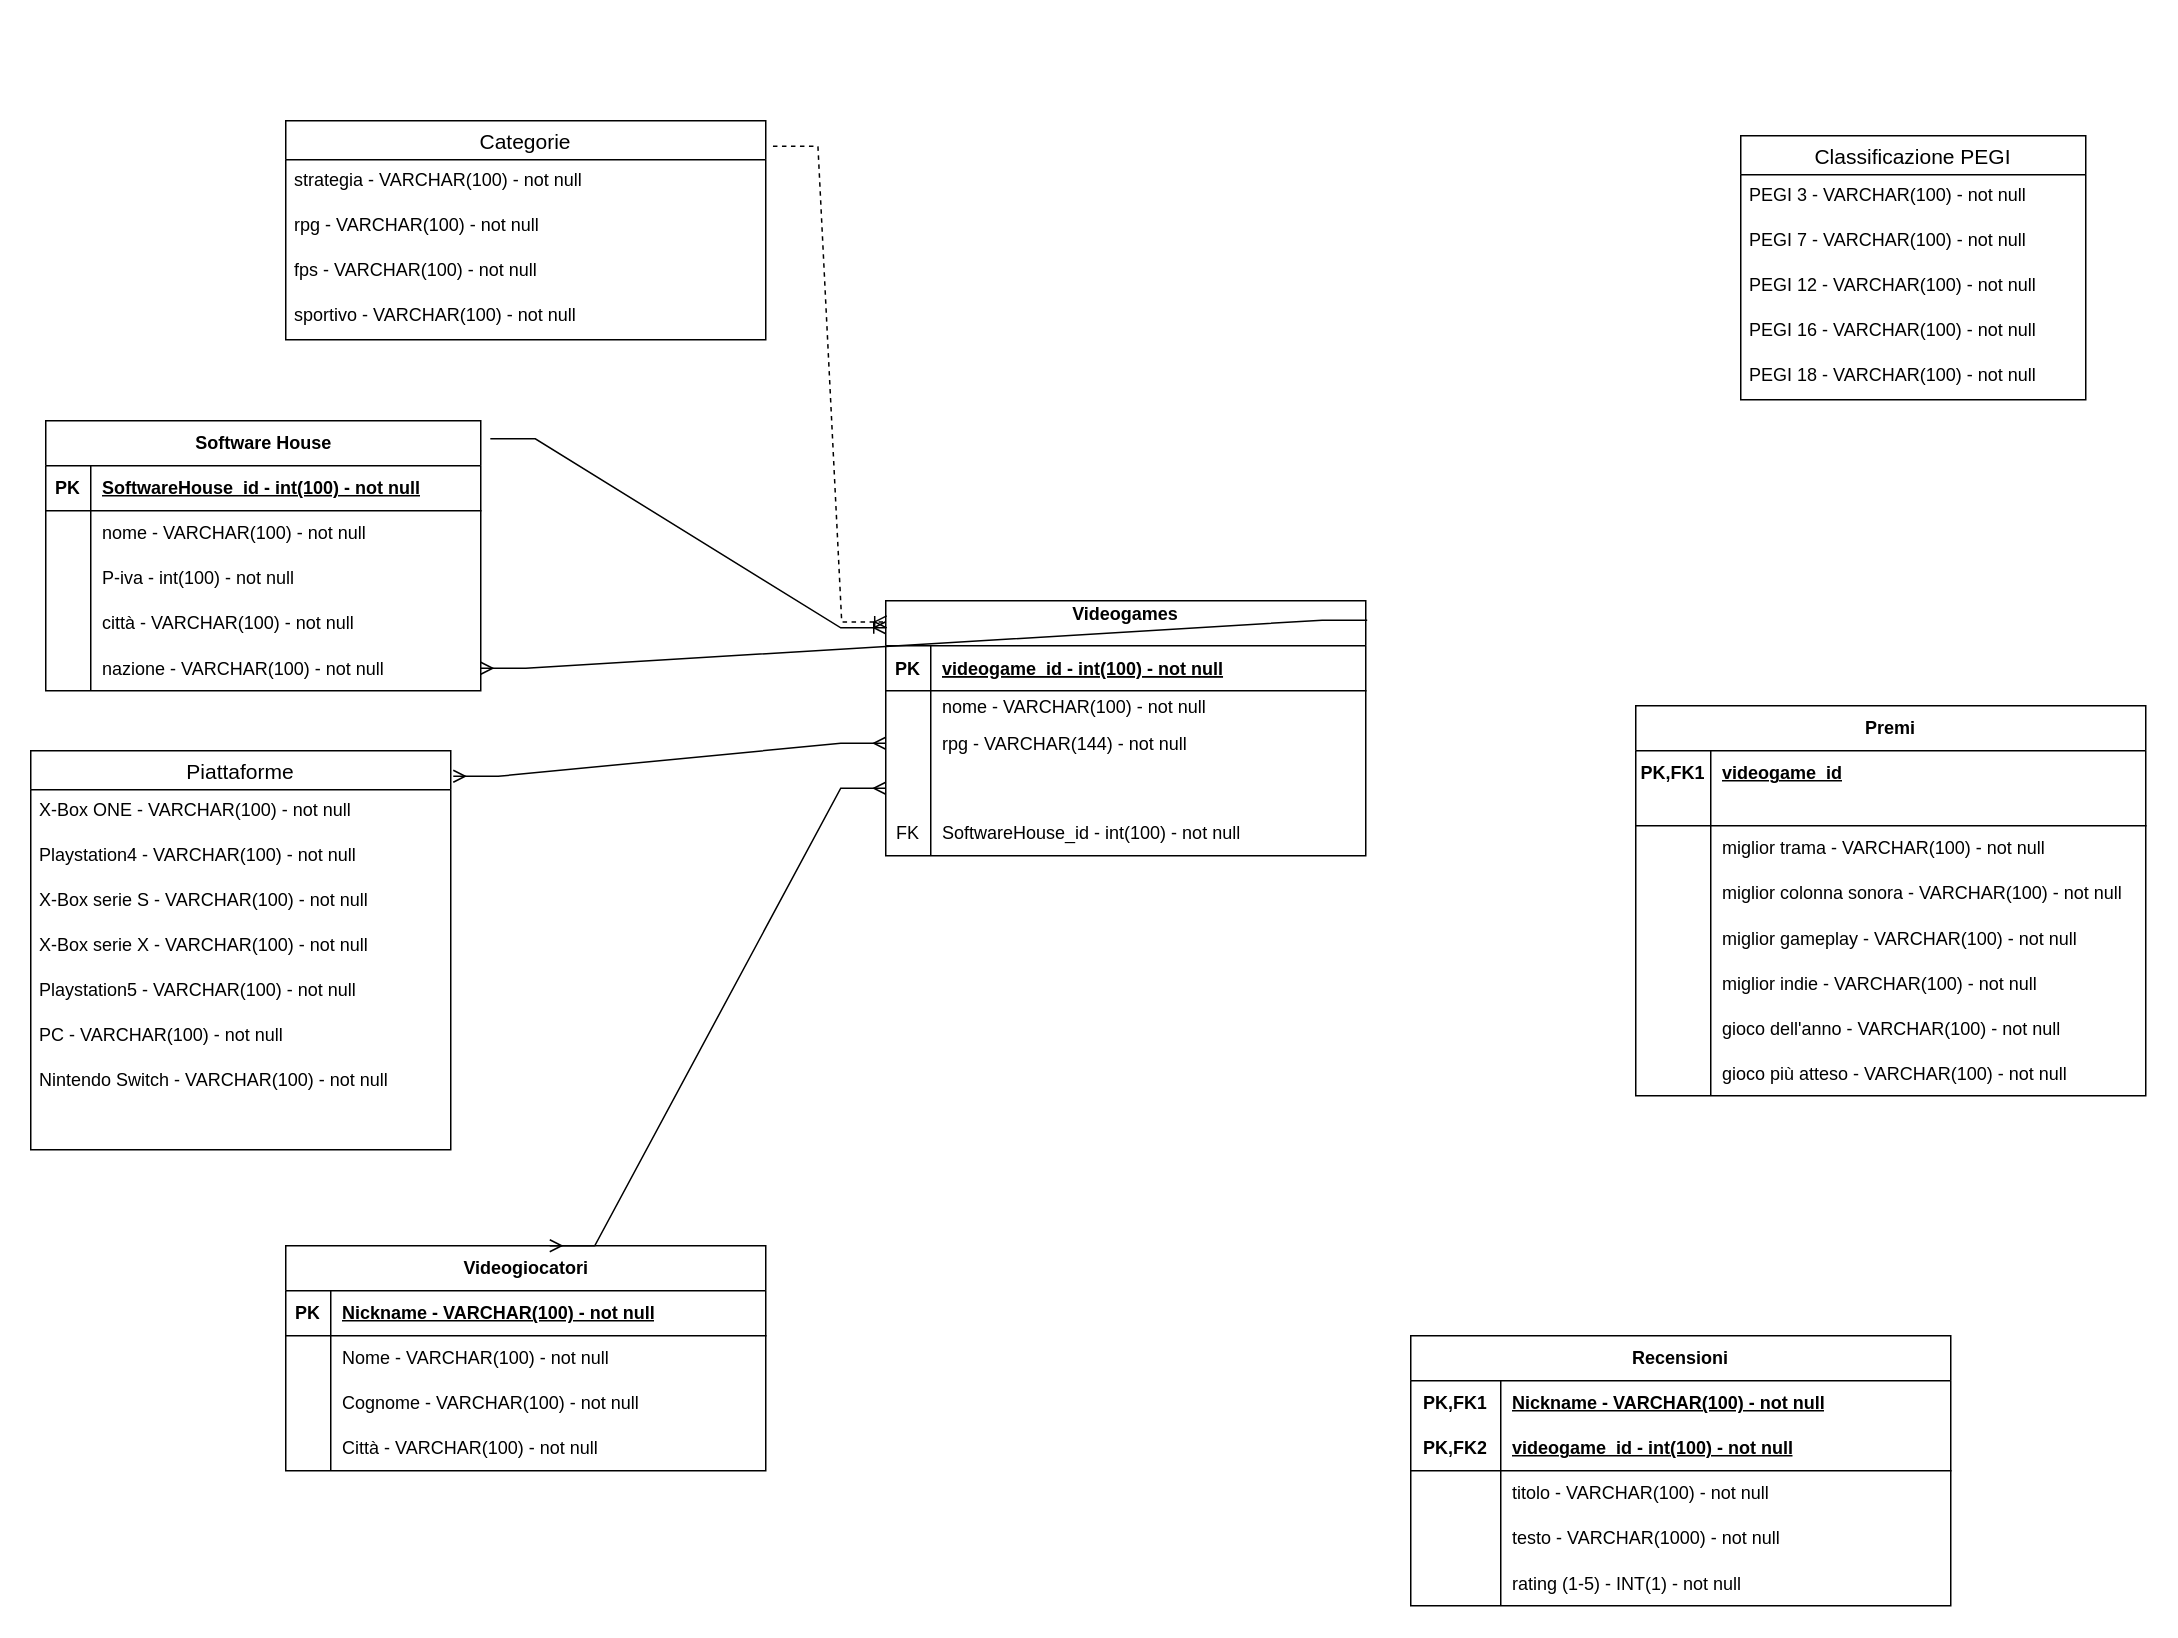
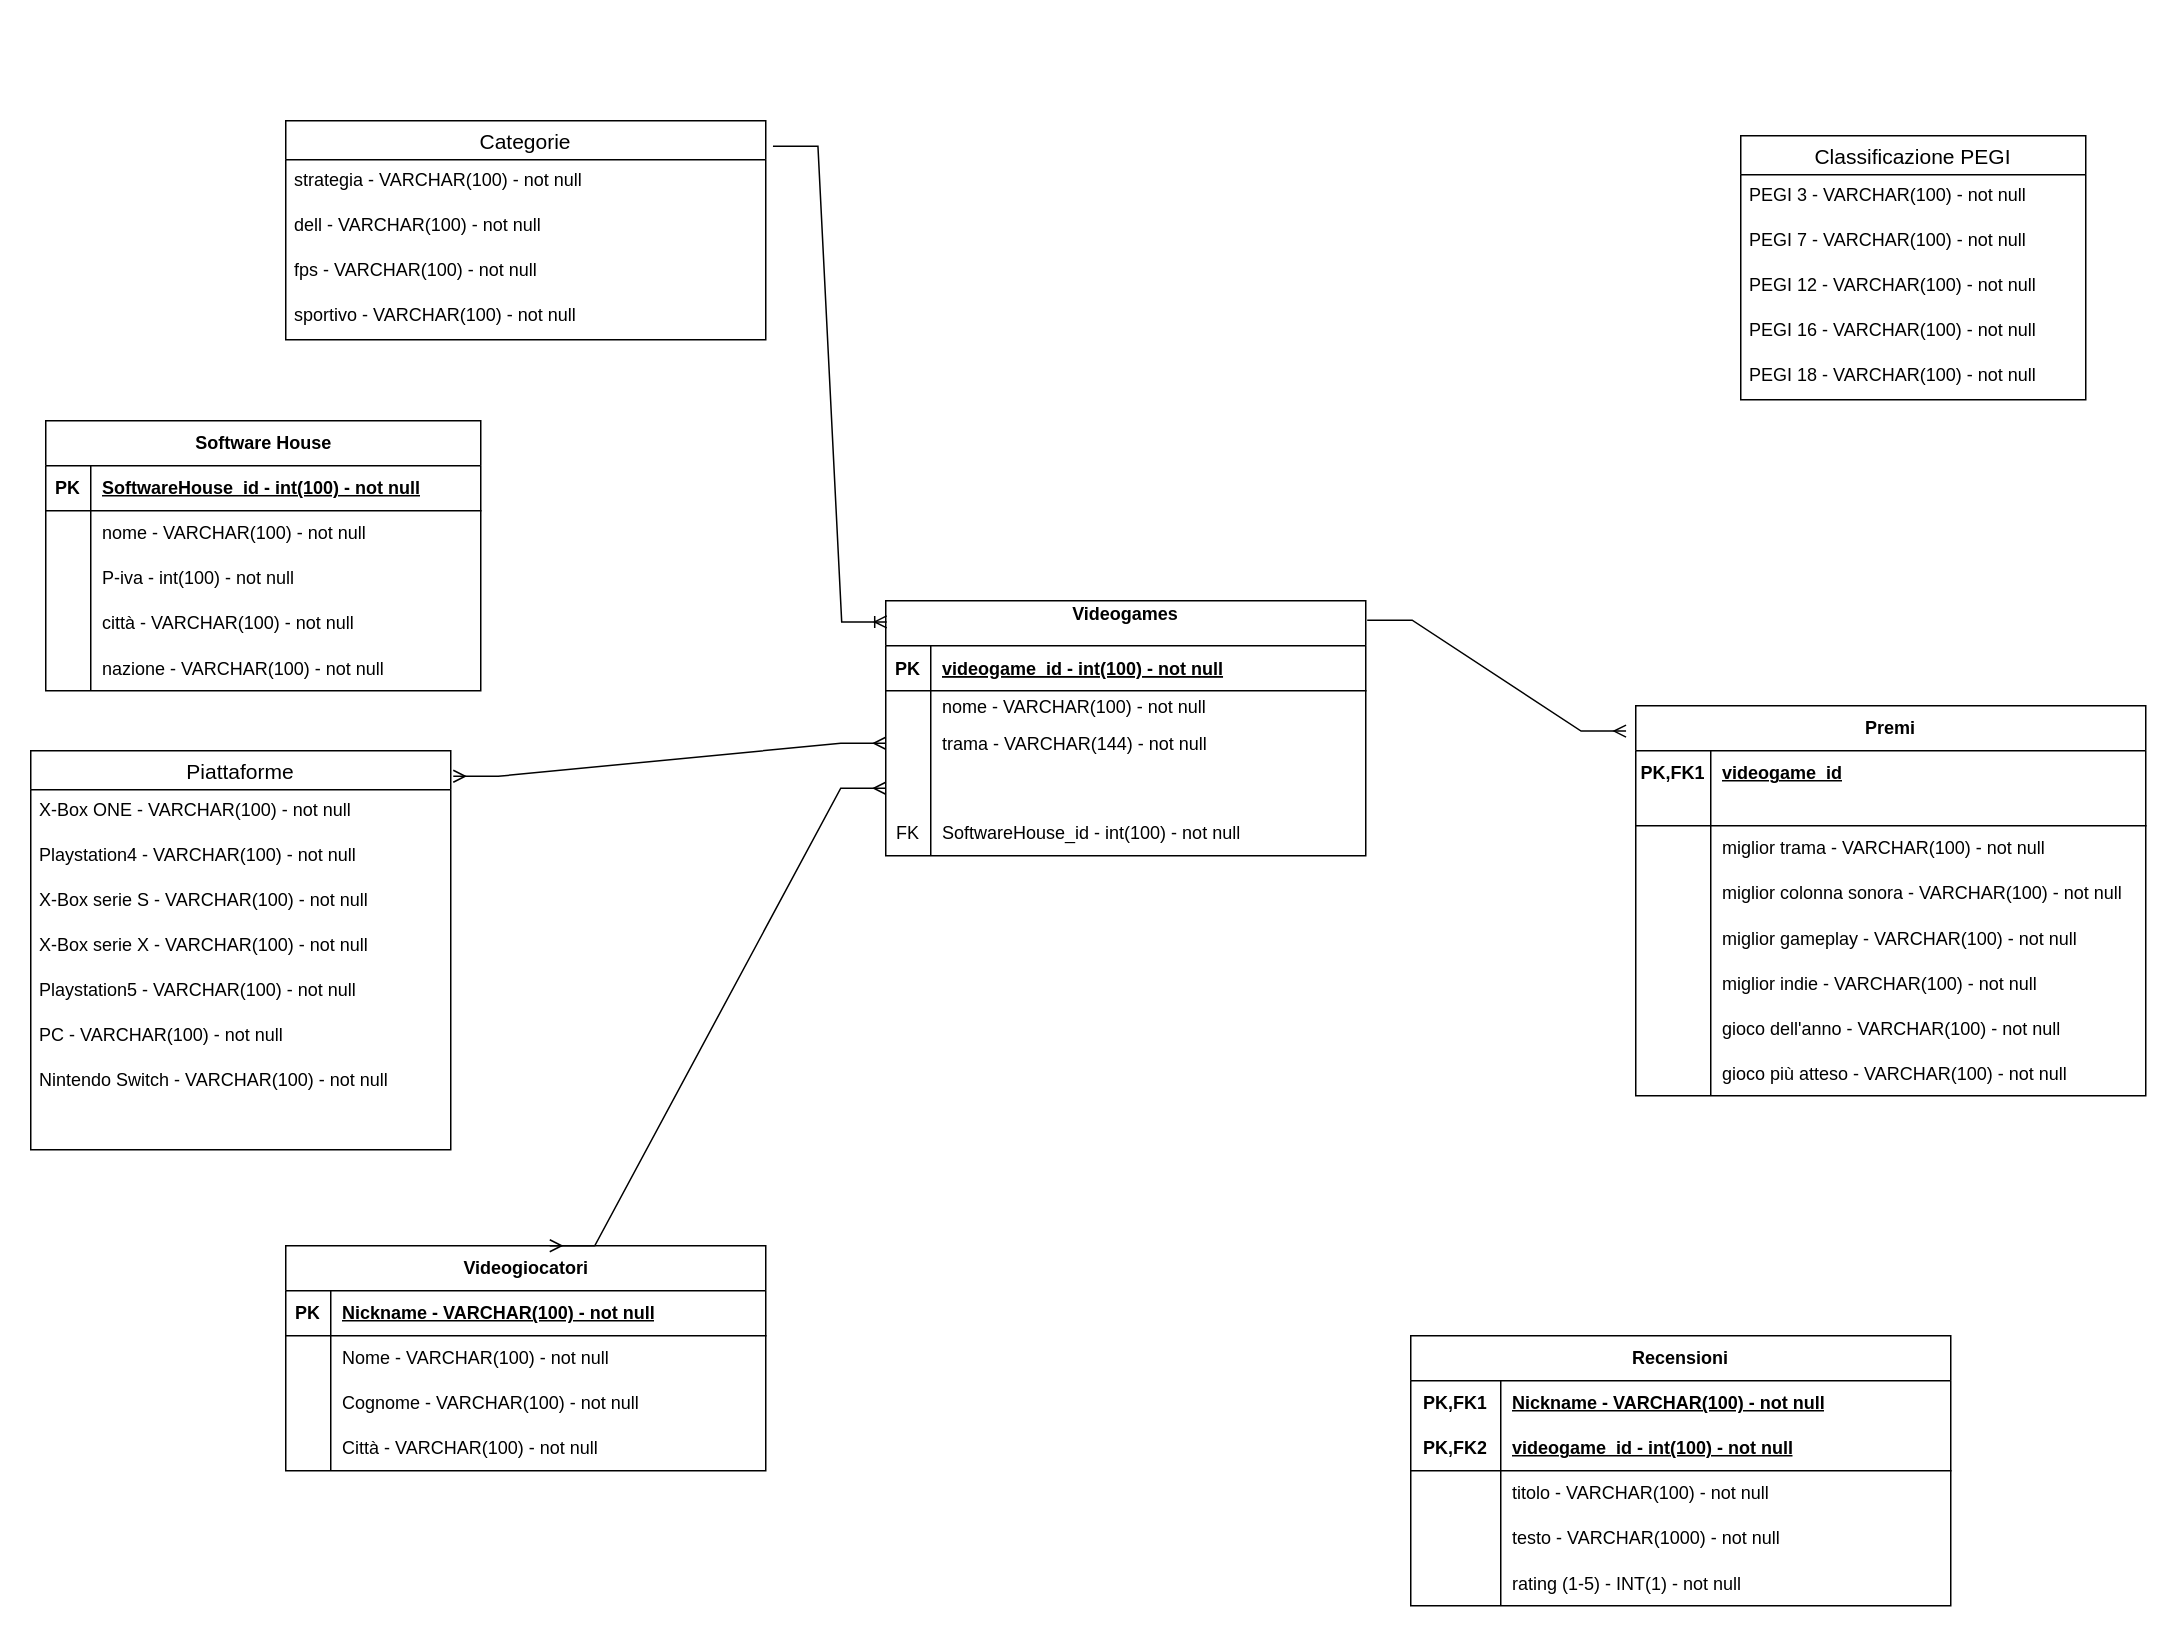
- <mxCell id="44" value="rpg&amp;nbsp;- VARCHAR(100) - not null" style="text;strokeColor=none;fillColor=none;spacingLeft=4;spacingRight=4;overflow=hidden;rotatable=0;points=[[0,0.5],[1,0.5]];portConstraint=eastwest;fontSize=12;whiteSpace=wrap;html=1;" vertex="1" parent="42"><mxGeometry y="56" width="320" height="30" as="geometry" /></mxCell>
+ <mxCell id="44" value="dell&amp;nbsp;- VARCHAR(100) - not null" style="text;strokeColor=none;fillColor=none;spacingLeft=4;spacingRight=4;overflow=hidden;rotatable=0;points=[[0,0.5],[1,0.5]];portConstraint=eastwest;fontSize=12;whiteSpace=wrap;html=1;" vertex="1" parent="42"><mxGeometry y="56" width="320" height="30" as="geometry" /></mxCell>
- <mxCell id="83" value="" style="edgeStyle=entityRelationEdgeStyle;fontSize=12;html=1;endArrow=ERoneToMany;rounded=0;exitX=1.015;exitY=0.117;exitDx=0;exitDy=0;exitPerimeter=0;entryX=0.002;entryY=0.083;entryDx=0;entryDy=0;entryPerimeter=0;dashed=1;" edge="1" parent="1" source="42" target="2"><mxGeometry width="100" height="100" relative="1" as="geometry"><mxPoint x="810" y="390" as="sourcePoint" /><mxPoint x="910" y="290" as="targetPoint" /><Array as="points"><mxPoint x="560" y="300" /><mxPoint x="590" y="380" /></Array></mxGeometry></mxCell>
+ <mxCell id="83" value="" style="edgeStyle=entityRelationEdgeStyle;fontSize=12;html=1;endArrow=ERoneToMany;rounded=0;exitX=1.015;exitY=0.117;exitDx=0;exitDy=0;exitPerimeter=0;entryX=0.002;entryY=0.083;entryDx=0;entryDy=0;entryPerimeter=0;" edge="1" parent="1" source="42" target="2"><mxGeometry width="100" height="100" relative="1" as="geometry"><mxPoint x="810" y="390" as="sourcePoint" /><mxPoint x="910" y="290" as="targetPoint" /><Array as="points"><mxPoint x="560" y="300" /><mxPoint x="590" y="380" /></Array></mxGeometry></mxCell>
- <mxCell id="84" value="" style="edgeStyle=entityRelationEdgeStyle;fontSize=12;html=1;endArrow=ERoneToMany;rounded=0;entryX=0;entryY=0.106;entryDx=0;entryDy=0;exitX=1.022;exitY=0.067;exitDx=0;exitDy=0;exitPerimeter=0;entryPerimeter=0;" edge="1" parent="1" source="17" target="2"><mxGeometry width="100" height="100" relative="1" as="geometry"><mxPoint x="995" y="300" as="sourcePoint" /><mxPoint x="1095" y="200" as="targetPoint" /><Array as="points"><mxPoint x="1275" y="20" /></Array></mxGeometry></mxCell>
- <mxCell id="85" value="" style="edgeStyle=entityRelationEdgeStyle;fontSize=12;html=1;endArrow=ERmany;rounded=0;exitX=1.003;exitY=0.076;exitDx=0;exitDy=0;exitPerimeter=0;" edge="1" parent="1" source="2" target="32"><mxGeometry width="100" height="100" relative="1" as="geometry"><mxPoint x="870" y="420" as="sourcePoint" /><mxPoint x="1236" y="210.48" as="targetPoint" /></mxGeometry></mxCell>
+ <mxCell id="85" value="" style="edgeStyle=entityRelationEdgeStyle;fontSize=12;html=1;endArrow=ERmany;rounded=0;entryX=-0.019;entryY=0.065;entryDx=0;entryDy=0;entryPerimeter=0;exitX=1.003;exitY=0.076;exitDx=0;exitDy=0;exitPerimeter=0;" edge="1" parent="1" source="2" target="87"><mxGeometry width="100" height="100" relative="1" as="geometry"><mxPoint x="870" y="420" as="sourcePoint" /><mxPoint x="1236" y="210.48" as="targetPoint" /></mxGeometry></mxCell>
- <mxCell id="11" value="rpg - VARCHAR(144) - not null" style="shape=partialRectangle;connectable=0;fillColor=none;top=0;left=0;bottom=0;right=0;align=left;spacingLeft=6;overflow=hidden;" vertex="1" parent="9"><mxGeometry x="30" width="290" height="30" as="geometry"><mxRectangle width="290" height="30" as="alternateBounds" /></mxGeometry></mxCell>
+ <mxCell id="11" value="trama - VARCHAR(144) - not null" style="shape=partialRectangle;connectable=0;fillColor=none;top=0;left=0;bottom=0;right=0;align=left;spacingLeft=6;overflow=hidden;" vertex="1" parent="9"><mxGeometry x="30" width="290" height="30" as="geometry"><mxRectangle width="290" height="30" as="alternateBounds" /></mxGeometry></mxCell>
